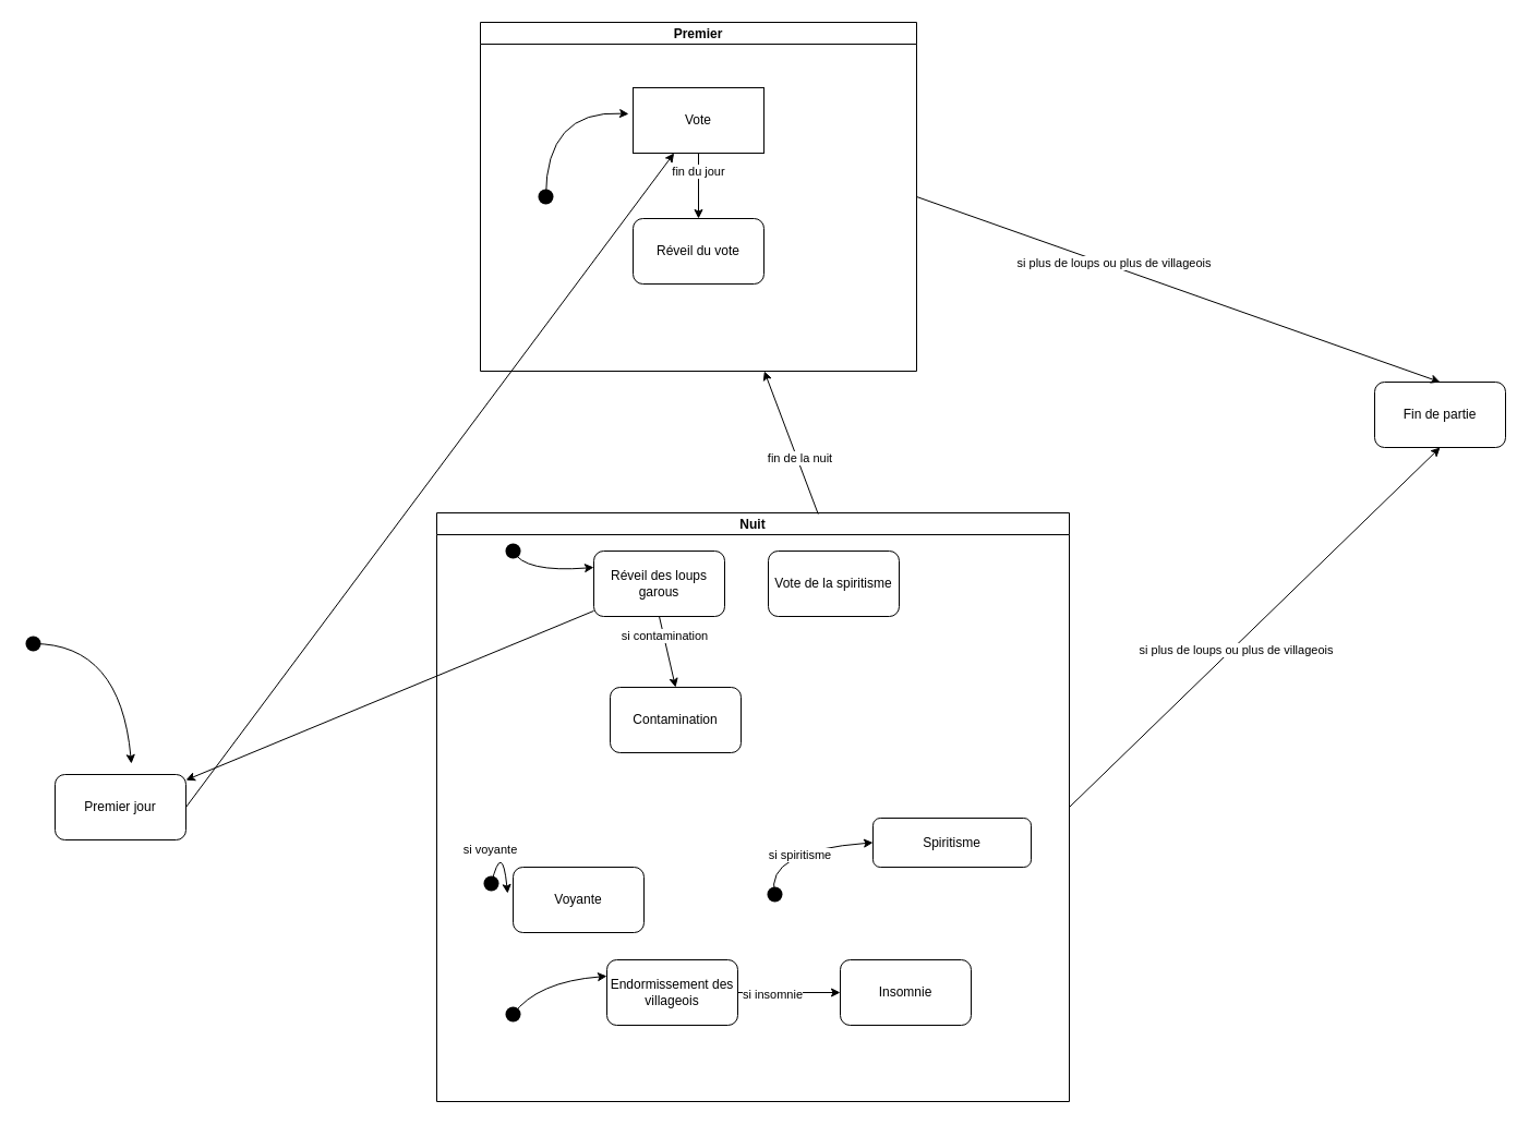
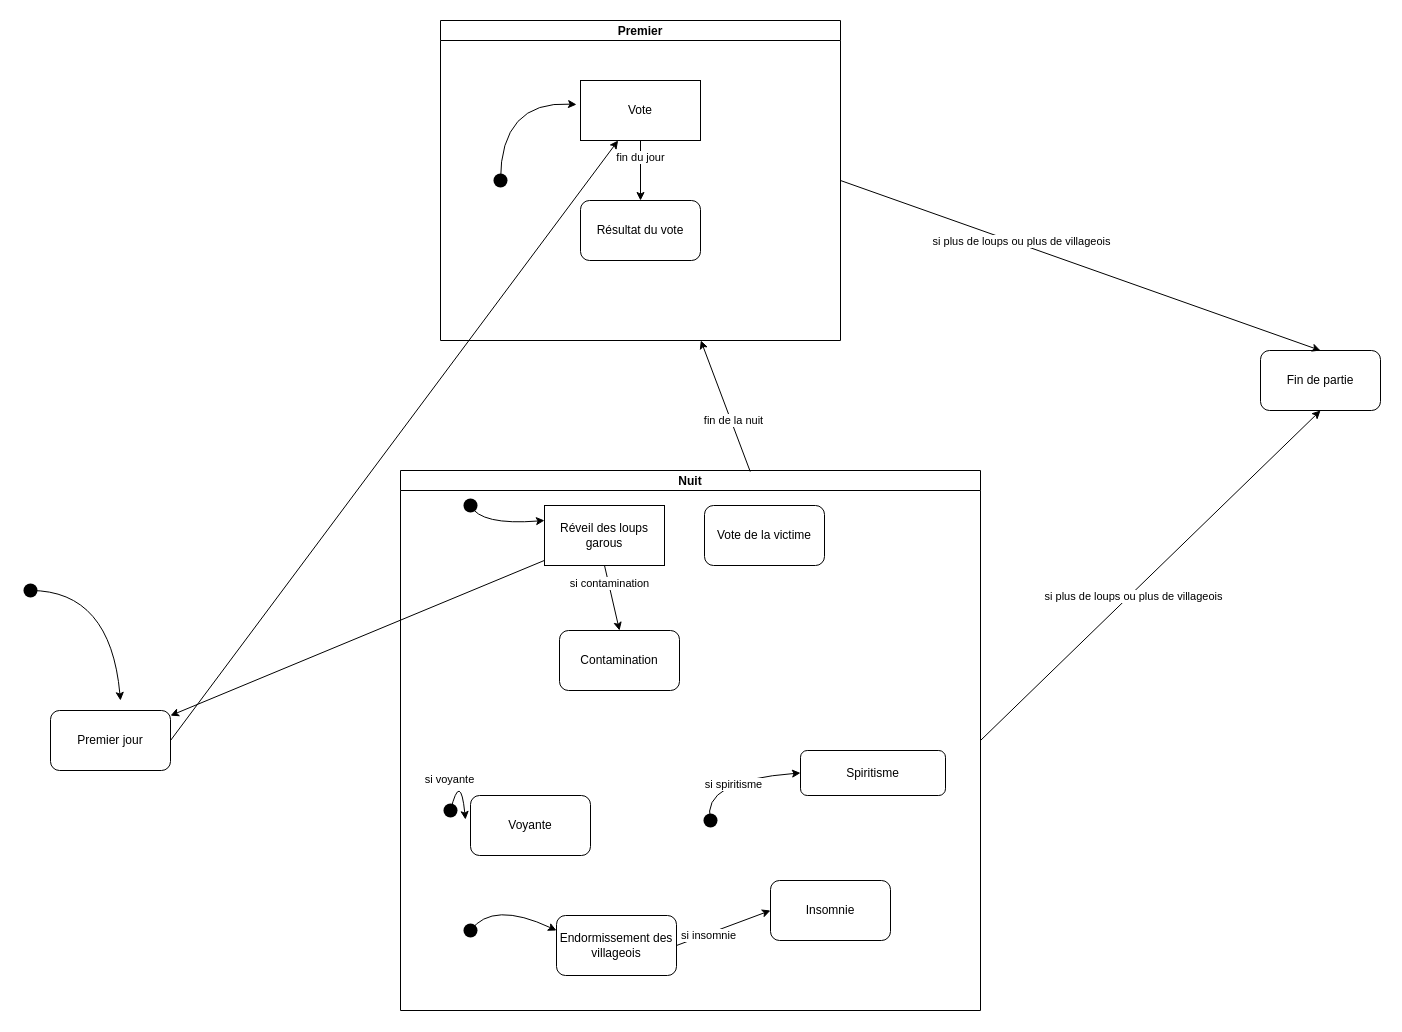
- <mxCell id="9" value="Réveil du vote" style="rounded=1;whiteSpace=wrap;html=1;strokeWidth=1;" parent="3" vertex="1"><mxGeometry x="140" y="180" width="120" height="60" as="geometry" /></mxCell>
+ <mxCell id="9" value="Résultat du vote" style="rounded=1;whiteSpace=wrap;html=1;strokeWidth=1;" parent="3" vertex="1"><mxGeometry x="140" y="180" width="120" height="60" as="geometry" /></mxCell>
- <mxCell id="12" value="Réveil des loups garous" style="rounded=1;whiteSpace=wrap;html=1;strokeWidth=1;" parent="11" vertex="1"><mxGeometry x="144" y="35" width="120" height="60" as="geometry" /></mxCell>
+ <mxCell id="12" value="Réveil des loups garous" style="whiteSpace=wrap;html=1;strokeWidth=1;rounded=0;" parent="11" vertex="1"><mxGeometry x="144" y="35" width="120" height="60" as="geometry" /></mxCell>
- <mxCell id="16" value="Vote de la spiritisme" style="rounded=1;whiteSpace=wrap;html=1;strokeWidth=1;" parent="11" vertex="1"><mxGeometry x="304" y="35" width="120" height="60" as="geometry" /></mxCell>
+ <mxCell id="16" value="Vote de la victime" style="rounded=1;whiteSpace=wrap;html=1;strokeWidth=1;" parent="11" vertex="1"><mxGeometry x="304" y="35" width="120" height="60" as="geometry" /></mxCell>
- <mxCell id="20" value="Endormissement des villageois" style="rounded=1;whiteSpace=wrap;html=1;strokeWidth=1;" vertex="1" parent="11"><mxGeometry x="156" y="410" width="120" height="60" as="geometry" /></mxCell>
+ <mxCell id="20" value="Endormissement des villageois" style="rounded=1;whiteSpace=wrap;html=1;strokeWidth=1;" vertex="1" parent="11"><mxGeometry x="156" y="445" width="120" height="60" as="geometry" /></mxCell>
